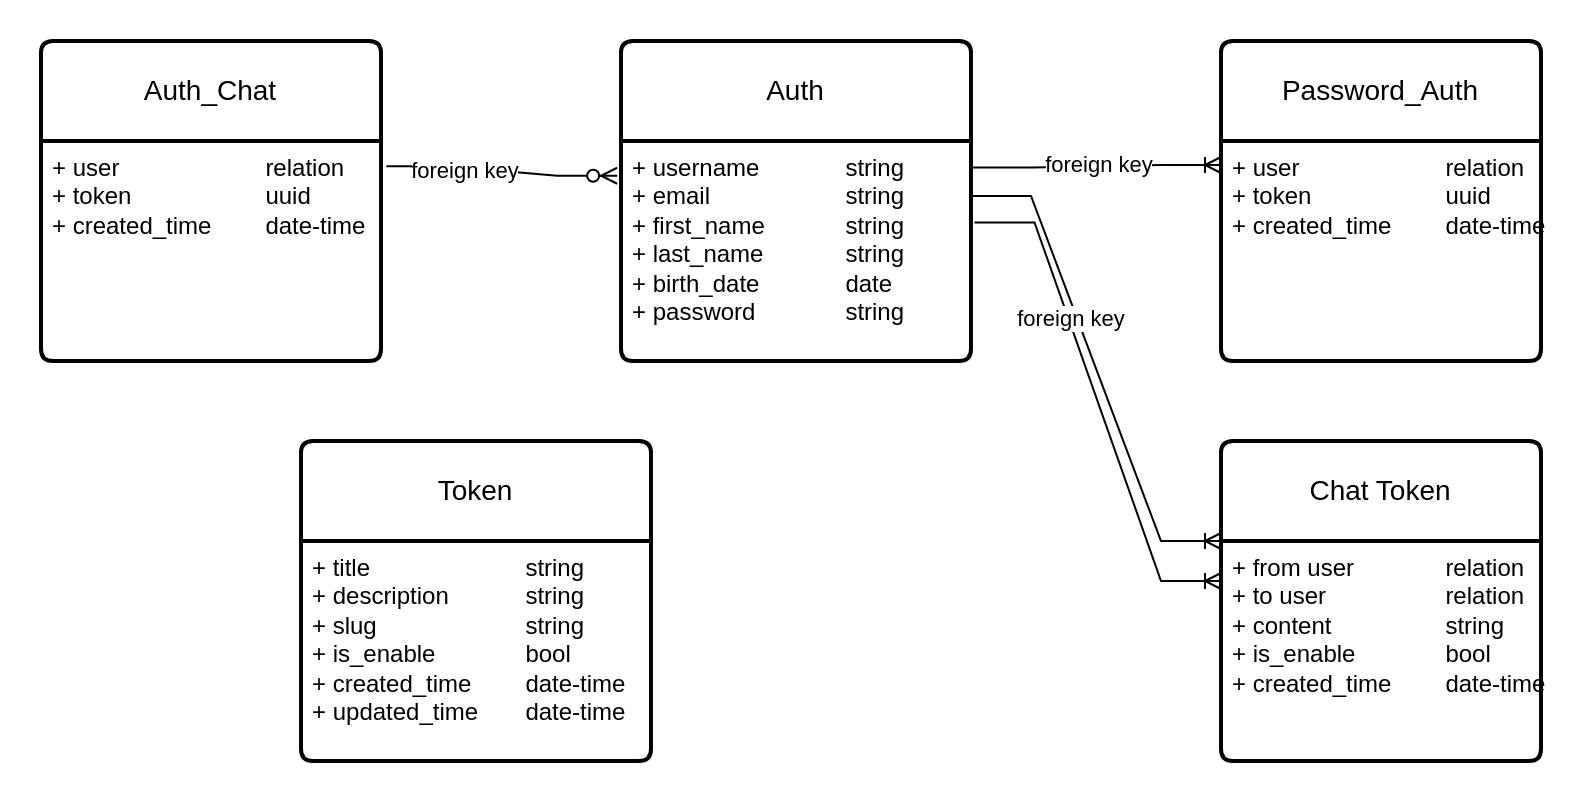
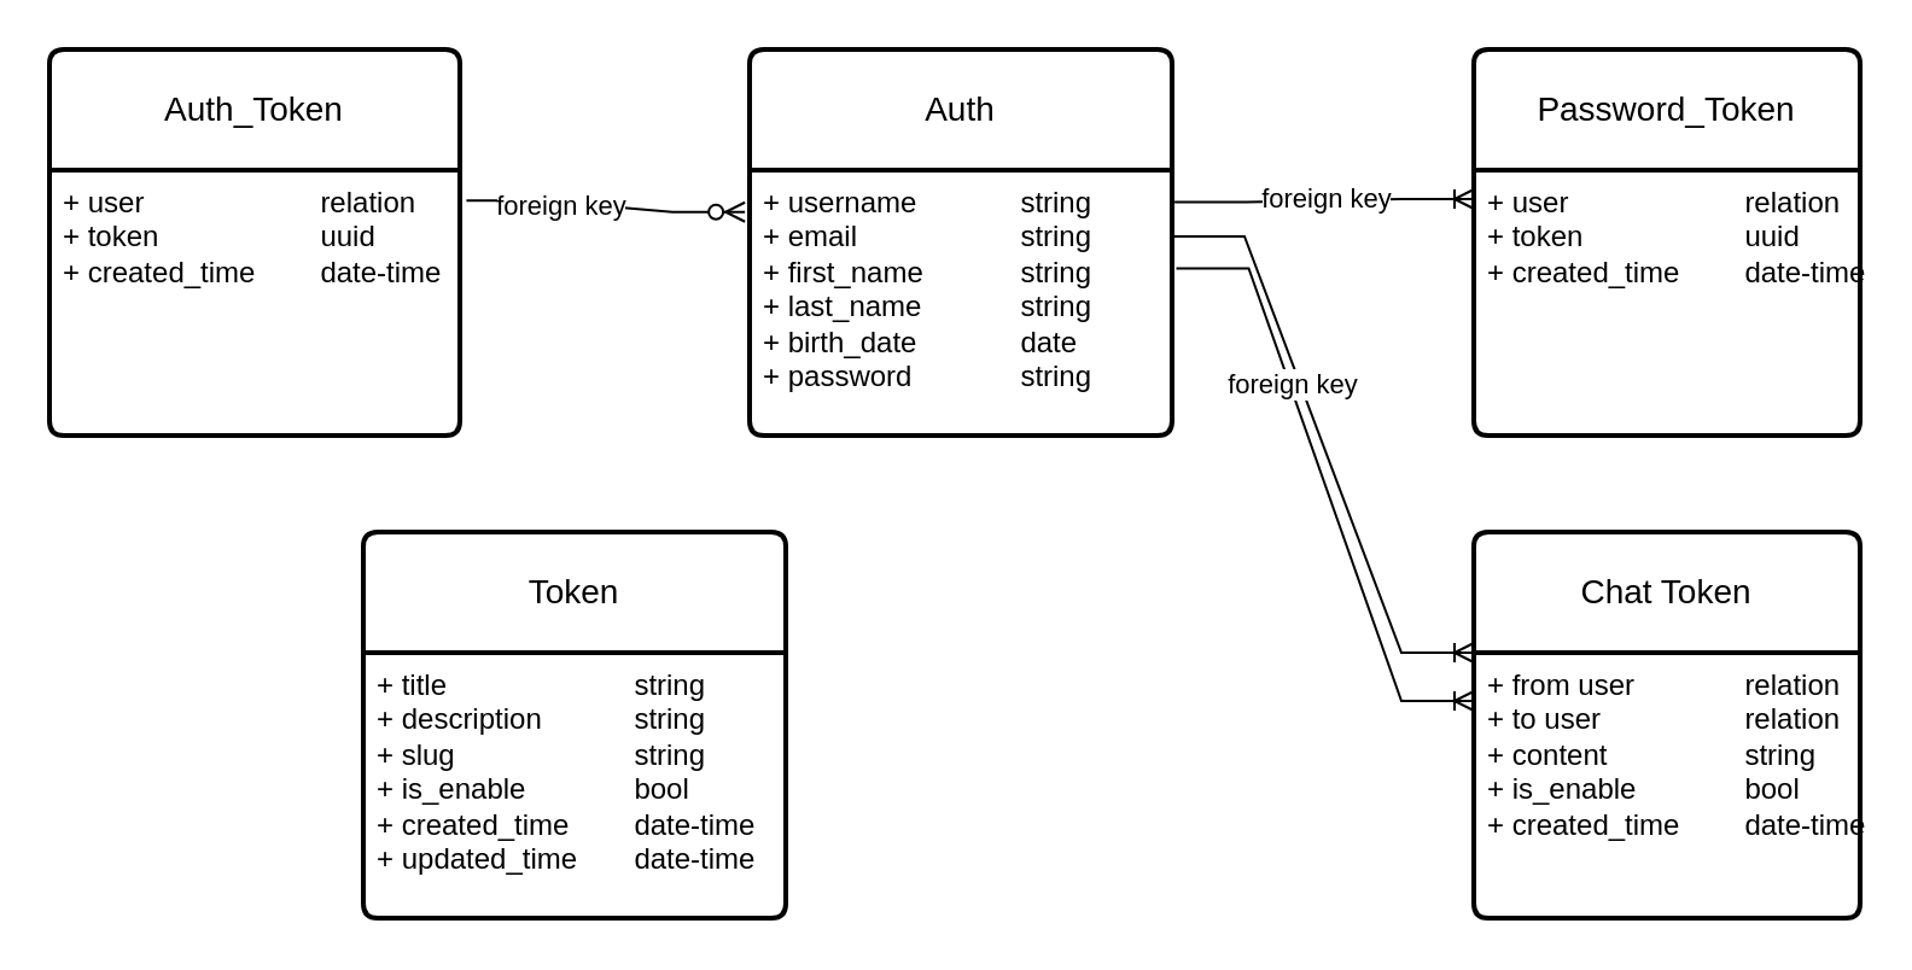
- <mxCell id="4" value="Auth_Chat" style="swimlane;childLayout=stackLayout;horizontal=1;startSize=50;horizontalStack=0;rounded=1;fontSize=14;fontStyle=0;strokeWidth=2;resizeParent=0;resizeLast=1;shadow=0;dashed=0;align=center;arcSize=4;whiteSpace=wrap;html=1;" parent="1" vertex="1"><mxGeometry x="20" y="20" width="170" height="160" as="geometry" /></mxCell>
+ <mxCell id="4" value="Auth_Token" style="swimlane;childLayout=stackLayout;horizontal=1;startSize=50;horizontalStack=0;rounded=1;fontSize=14;fontStyle=0;strokeWidth=2;resizeParent=0;resizeLast=1;shadow=0;dashed=0;align=center;arcSize=4;whiteSpace=wrap;html=1;" parent="1" vertex="1"><mxGeometry x="20" y="20" width="170" height="160" as="geometry" /></mxCell>
- <mxCell id="6" value="Password_Auth" style="swimlane;childLayout=stackLayout;horizontal=1;startSize=50;horizontalStack=0;rounded=1;fontSize=14;fontStyle=0;strokeWidth=2;resizeParent=0;resizeLast=1;shadow=0;dashed=0;align=center;arcSize=4;whiteSpace=wrap;html=1;" parent="1" vertex="1"><mxGeometry x="610" y="20" width="160" height="160" as="geometry" /></mxCell>
+ <mxCell id="6" value="Password_Token" style="swimlane;childLayout=stackLayout;horizontal=1;startSize=50;horizontalStack=0;rounded=1;fontSize=14;fontStyle=0;strokeWidth=2;resizeParent=0;resizeLast=1;shadow=0;dashed=0;align=center;arcSize=4;whiteSpace=wrap;html=1;" parent="1" vertex="1"><mxGeometry x="610" y="20" width="160" height="160" as="geometry" /></mxCell>
